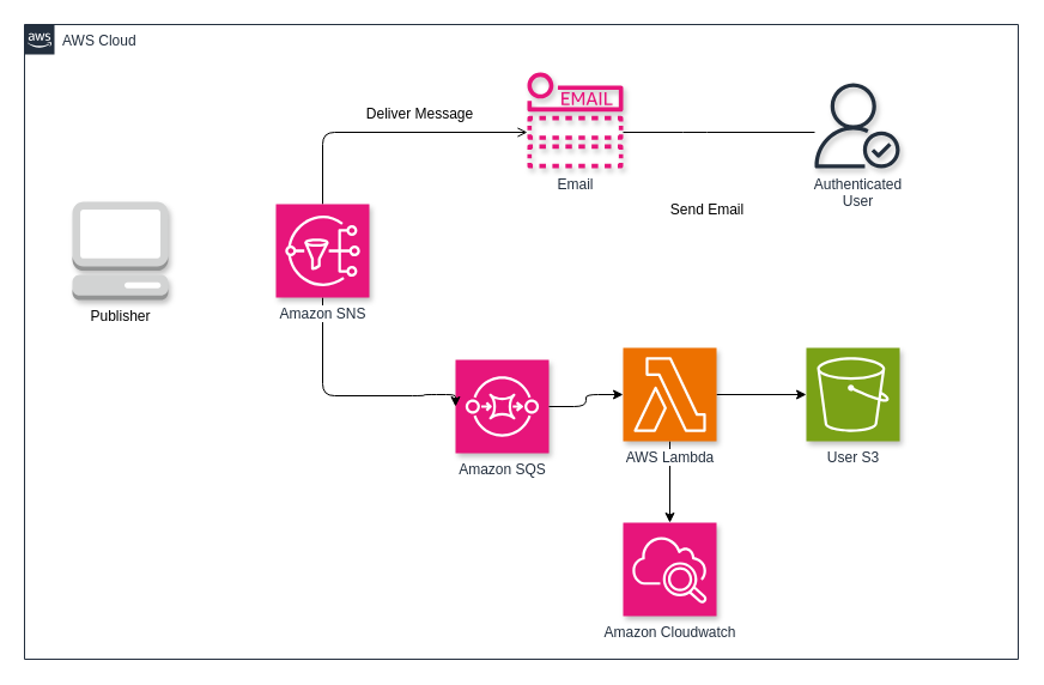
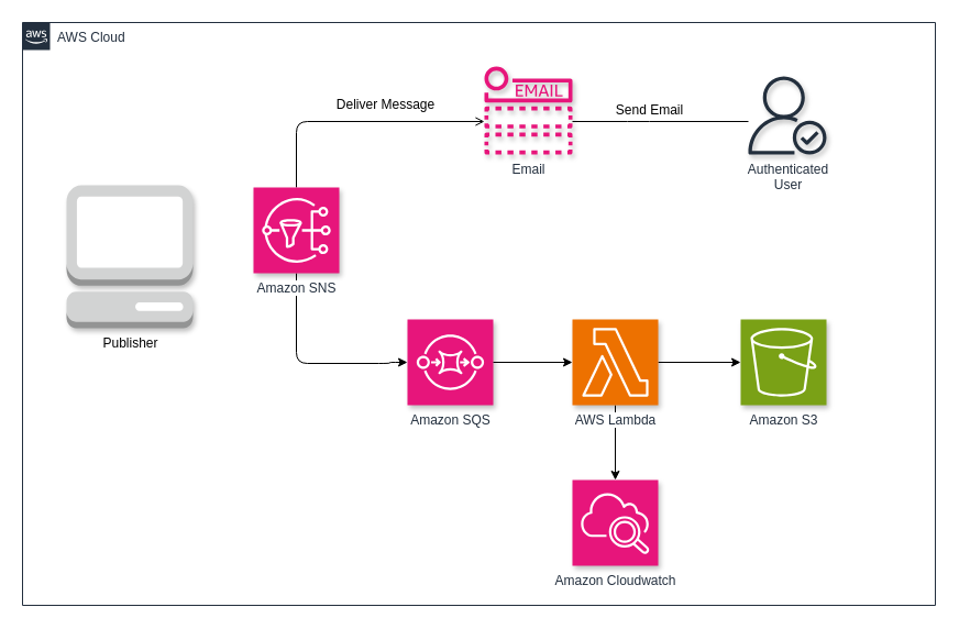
- <mxCell id="16" value="Send Email" style="text;html=1;align=center;verticalAlign=middle;resizable=0;points=[];autosize=1;strokeColor=none;fillColor=none;" parent="1" vertex="1"><mxGeometry x="550" y="160" width="80" height="30" as="geometry" /></mxCell>
+ <mxCell id="16" value="Send Email" style="text;html=1;align=center;verticalAlign=middle;resizable=0;points=[];autosize=1;strokeColor=none;fillColor=none;" parent="1" vertex="1"><mxGeometry x="550" y="85" width="80" height="30" as="geometry" /></mxCell>
- <mxCell id="3" value="Publisher" style="outlineConnect=0;dashed=0;verticalLabelPosition=bottom;verticalAlign=top;align=center;html=1;shape=mxgraph.aws3.management_console;fillColor=#D2D3D3;gradientColor=none;shadow=1;" parent="1" vertex="1"><mxGeometry x="60" y="168" width="80" height="82" as="geometry" /></mxCell>
+ <mxCell id="3" value="Publisher" style="outlineConnect=0;dashed=0;verticalLabelPosition=bottom;verticalAlign=top;align=center;html=1;shape=mxgraph.aws3.management_console;fillColor=#D2D3D3;gradientColor=none;shadow=1;" parent="1" vertex="1"><mxGeometry x="60" y="168" width="115" height="130" as="geometry" /></mxCell>
- <mxCell id="5" value="Amazon SQS" style="sketch=0;points=[[0,0,0],[0.25,0,0],[0.5,0,0],[0.75,0,0],[1,0,0],[0,1,0],[0.25,1,0],[0.5,1,0],[0.75,1,0],[1,1,0],[0,0.25,0],[0,0.5,0],[0,0.75,0],[1,0.25,0],[1,0.5,0],[1,0.75,0]];outlineConnect=0;fontColor=#232F3E;fillColor=#E7157B;strokeColor=#ffffff;dashed=0;verticalLabelPosition=bottom;verticalAlign=top;align=center;html=1;fontSize=12;fontStyle=0;aspect=fixed;shape=mxgraph.aws4.resourceIcon;resIcon=mxgraph.aws4.sqs;shadow=1;" parent="1" vertex="1"><mxGeometry x="380" y="300" width="78" height="78" as="geometry" /></mxCell>
+ <mxCell id="5" value="Amazon SQS" style="sketch=0;points=[[0,0,0],[0.25,0,0],[0.5,0,0],[0.75,0,0],[1,0,0],[0,1,0],[0.25,1,0],[0.5,1,0],[0.75,1,0],[1,1,0],[0,0.25,0],[0,0.5,0],[0,0.75,0],[1,0.25,0],[1,0.5,0],[1,0.75,0]];outlineConnect=0;fontColor=#232F3E;fillColor=#E7157B;strokeColor=#ffffff;dashed=0;verticalLabelPosition=bottom;verticalAlign=top;align=center;html=1;fontSize=12;fontStyle=0;aspect=fixed;shape=mxgraph.aws4.resourceIcon;resIcon=mxgraph.aws4.sqs;shadow=1;" parent="1" vertex="1"><mxGeometry x="370" y="290" width="78" height="78" as="geometry" /></mxCell>
- <mxCell id="6" value="User S3" style="sketch=0;points=[[0,0,0],[0.25,0,0],[0.5,0,0],[0.75,0,0],[1,0,0],[0,1,0],[0.25,1,0],[0.5,1,0],[0.75,1,0],[1,1,0],[0,0.25,0],[0,0.5,0],[0,0.75,0],[1,0.25,0],[1,0.5,0],[1,0.75,0]];outlineConnect=0;fontColor=#232F3E;fillColor=#7AA116;strokeColor=#ffffff;dashed=0;verticalLabelPosition=bottom;verticalAlign=top;align=center;html=1;fontSize=12;fontStyle=0;aspect=fixed;shape=mxgraph.aws4.resourceIcon;resIcon=mxgraph.aws4.s3;shadow=1;" parent="1" vertex="1"><mxGeometry x="673" y="290" width="78" height="78" as="geometry" /></mxCell>
+ <mxCell id="6" value="Amazon S3" style="sketch=0;points=[[0,0,0],[0.25,0,0],[0.5,0,0],[0.75,0,0],[1,0,0],[0,1,0],[0.25,1,0],[0.5,1,0],[0.75,1,0],[1,1,0],[0,0.25,0],[0,0.5,0],[0,0.75,0],[1,0.25,0],[1,0.5,0],[1,0.75,0]];outlineConnect=0;fontColor=#232F3E;fillColor=#7AA116;strokeColor=#ffffff;dashed=0;verticalLabelPosition=bottom;verticalAlign=top;align=center;html=1;fontSize=12;fontStyle=0;aspect=fixed;shape=mxgraph.aws4.resourceIcon;resIcon=mxgraph.aws4.s3;shadow=1;" parent="1" vertex="1"><mxGeometry x="673" y="290" width="78" height="78" as="geometry" /></mxCell>
